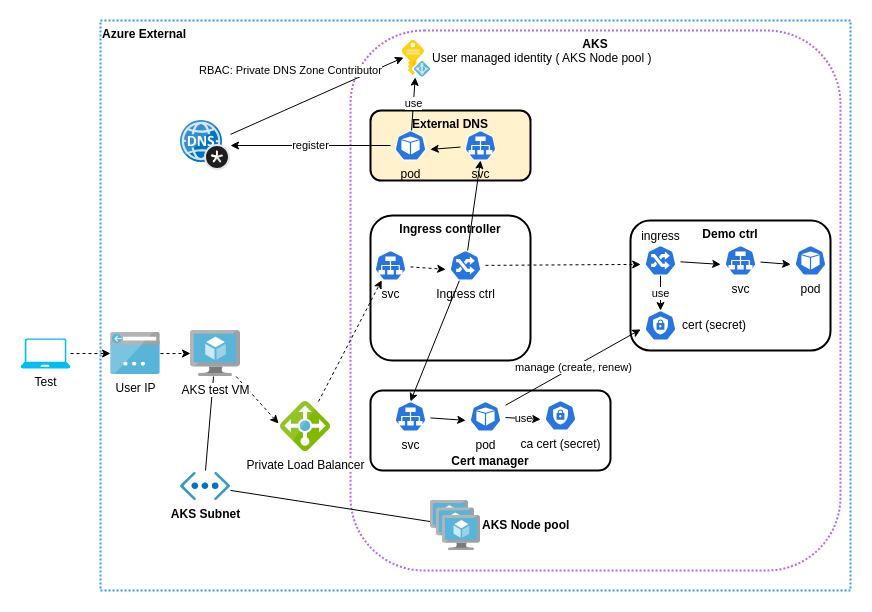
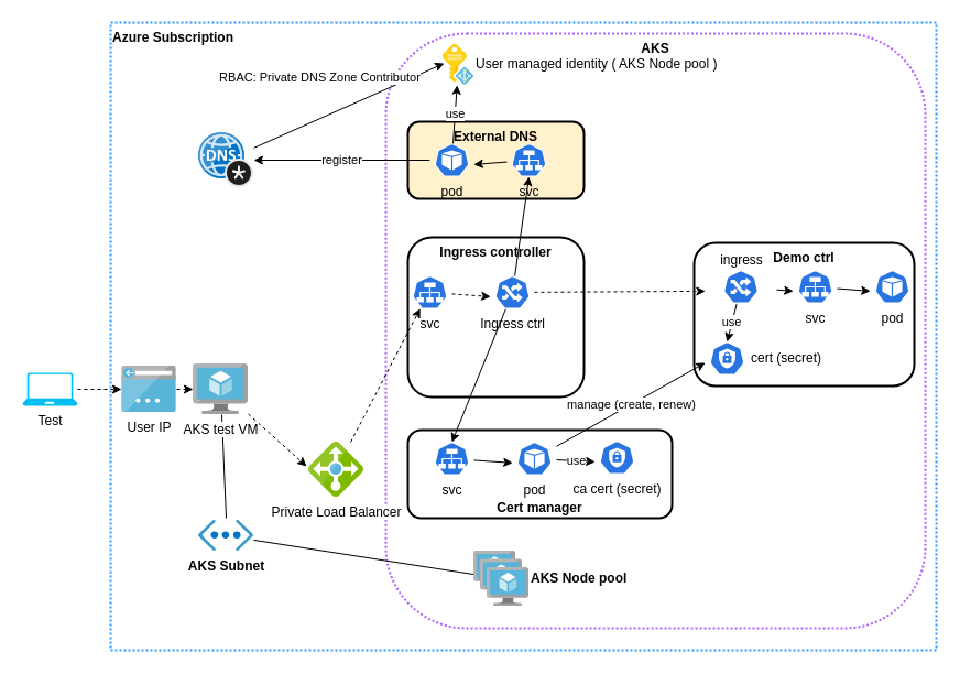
- <mxCell id="2" value="Azure External" style="rounded=0;whiteSpace=wrap;html=1;strokeWidth=2;dashed=1;dashPattern=1 1;strokeColor=#3399FF;fontStyle=1;verticalAlign=top;align=left;" vertex="1" parent="1"><mxGeometry x="100" y="20" width="750" height="570" as="geometry" /></mxCell>
+ <mxCell id="2" value="Azure Subscription" style="rounded=0;whiteSpace=wrap;html=1;strokeWidth=2;dashed=1;dashPattern=1 1;strokeColor=#3399FF;fontStyle=1;verticalAlign=top;align=left;" vertex="1" parent="1"><mxGeometry x="100" y="20" width="750" height="570" as="geometry" /></mxCell>
- <mxCell id="17" value="ingress" style="sketch=0;html=1;dashed=0;whitespace=wrap;fillColor=#2875E2;strokeColor=#ffffff;points=[[0.005,0.63,0],[0.1,0.2,0],[0.9,0.2,0],[0.5,0,0],[0.995,0.63,0],[0.72,0.99,0],[0.5,1,0],[0.28,0.99,0]];verticalLabelPosition=top;align=center;verticalAlign=bottom;shape=mxgraph.kubernetes.icon;prIcon=ing;strokeWidth=2;labelPosition=center;" vertex="1" parent="1"><mxGeometry x="640" y="245" width="40" height="30" as="geometry" /></mxCell>
+ <mxCell id="17" value="ingress" style="sketch=0;html=1;dashed=0;whitespace=wrap;fillColor=#2875E2;strokeColor=#ffffff;points=[[0.005,0.63,0],[0.1,0.2,0],[0.9,0.2,0],[0.5,0,0],[0.995,0.63,0],[0.72,0.99,0],[0.5,1,0],[0.28,0.99,0]];verticalLabelPosition=top;align=center;verticalAlign=bottom;shape=mxgraph.kubernetes.icon;prIcon=ing;strokeWidth=2;labelPosition=center;" vertex="1" parent="1"><mxGeometry x="640" y="245" width="65" height="30" as="geometry" /></mxCell>
- <mxCell id="32" value="AKS test VM" style="sketch=0;aspect=fixed;html=1;points=[];align=center;image;fontSize=12;image=img/lib/mscae/Virtual_Machine.svg;strokeColor=#000000;strokeWidth=2;" vertex="1" parent="1"><mxGeometry x="190" y="330" width="50" height="46" as="geometry" /></mxCell>
+ <mxCell id="32" value="AKS test VM" style="sketch=0;aspect=fixed;html=1;points=[];align=center;image;fontSize=12;image=img/lib/mscae/Virtual_Machine.svg;strokeColor=#000000;strokeWidth=2;" vertex="1" parent="1"><mxGeometry x="175" y="330" width="50" height="46" as="geometry" /></mxCell>
